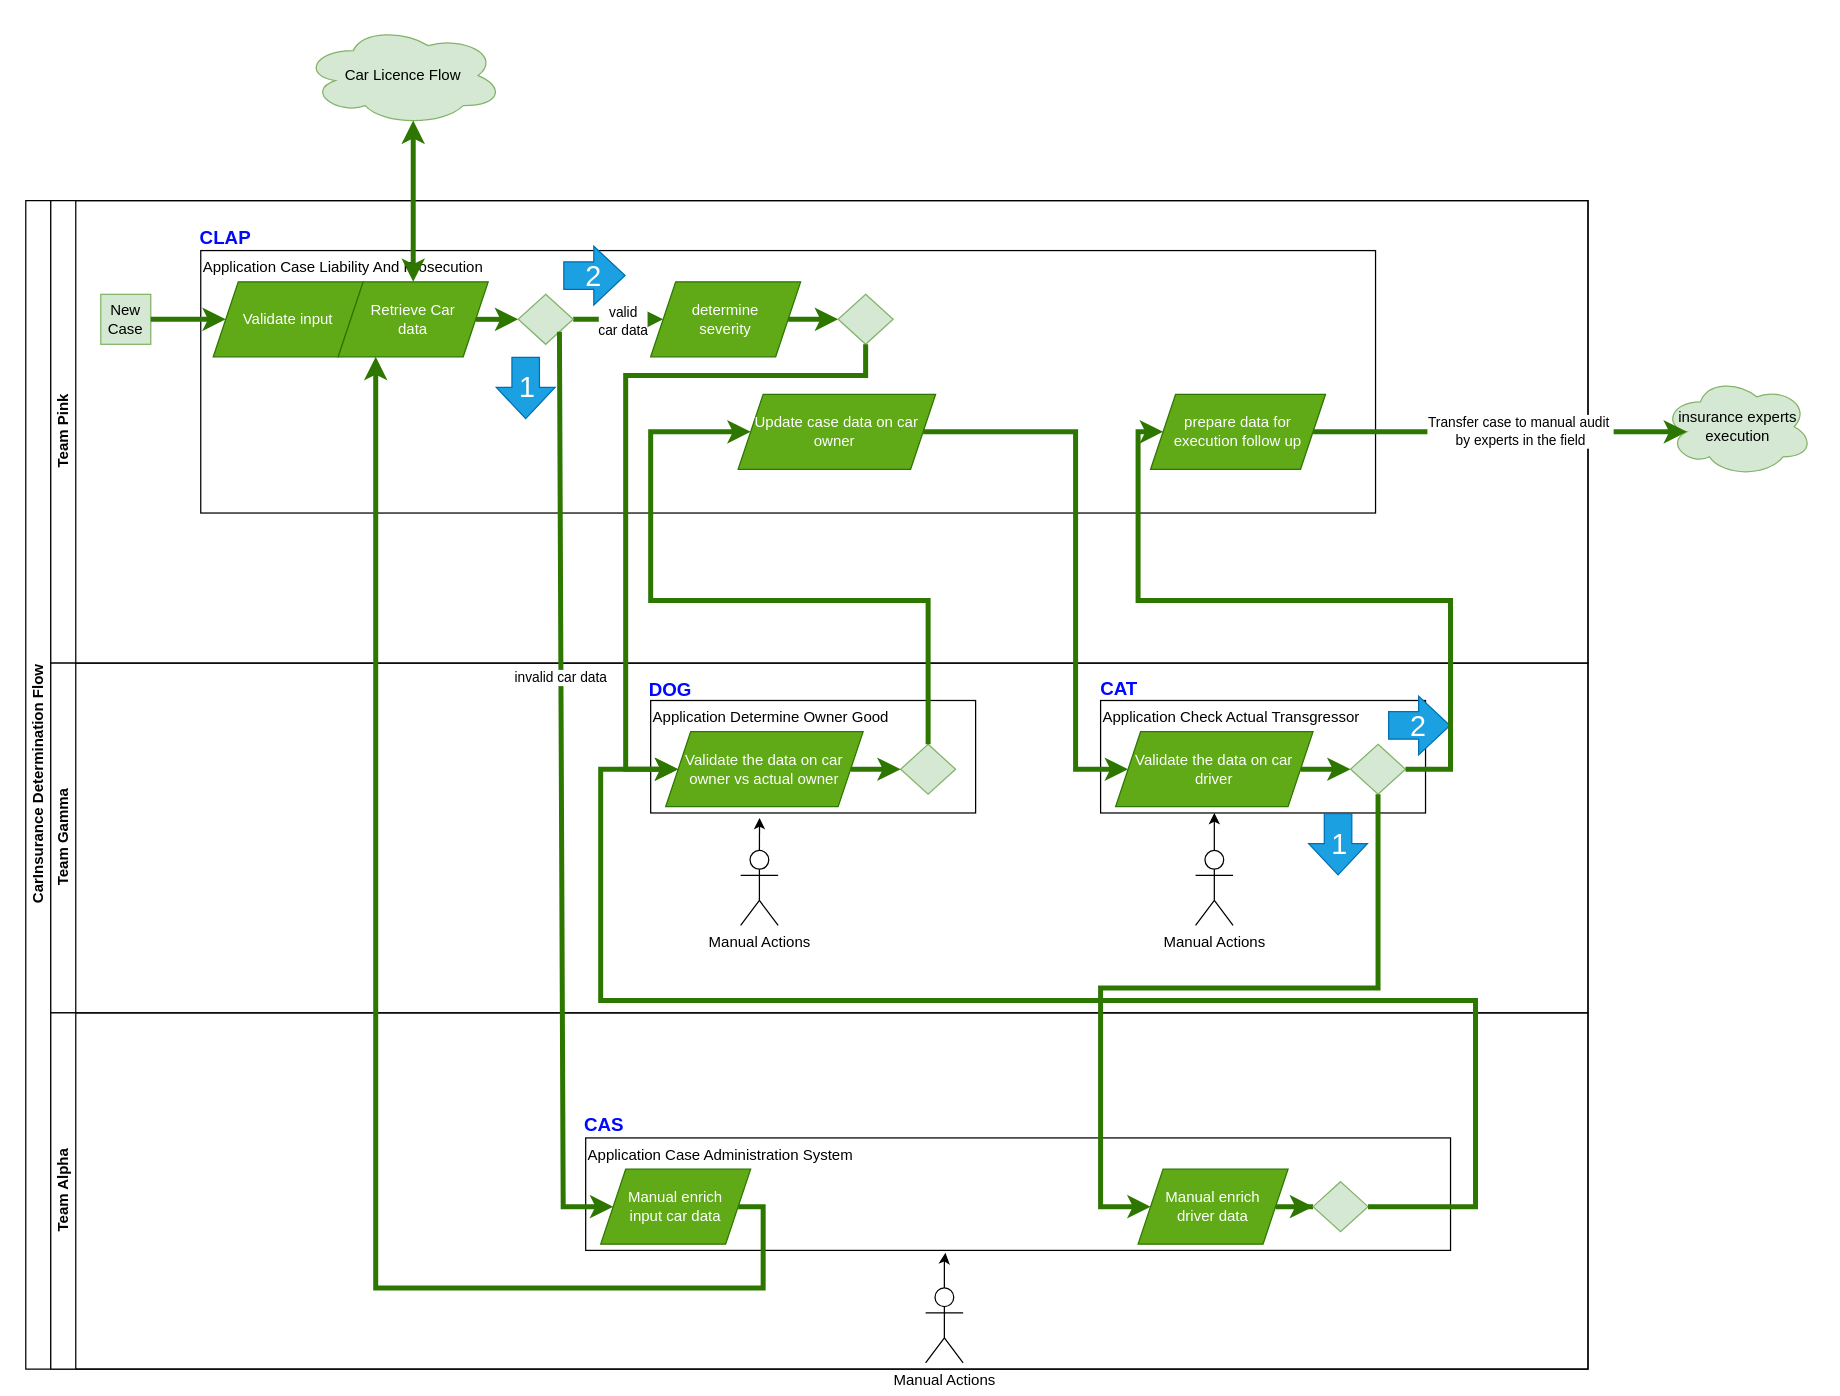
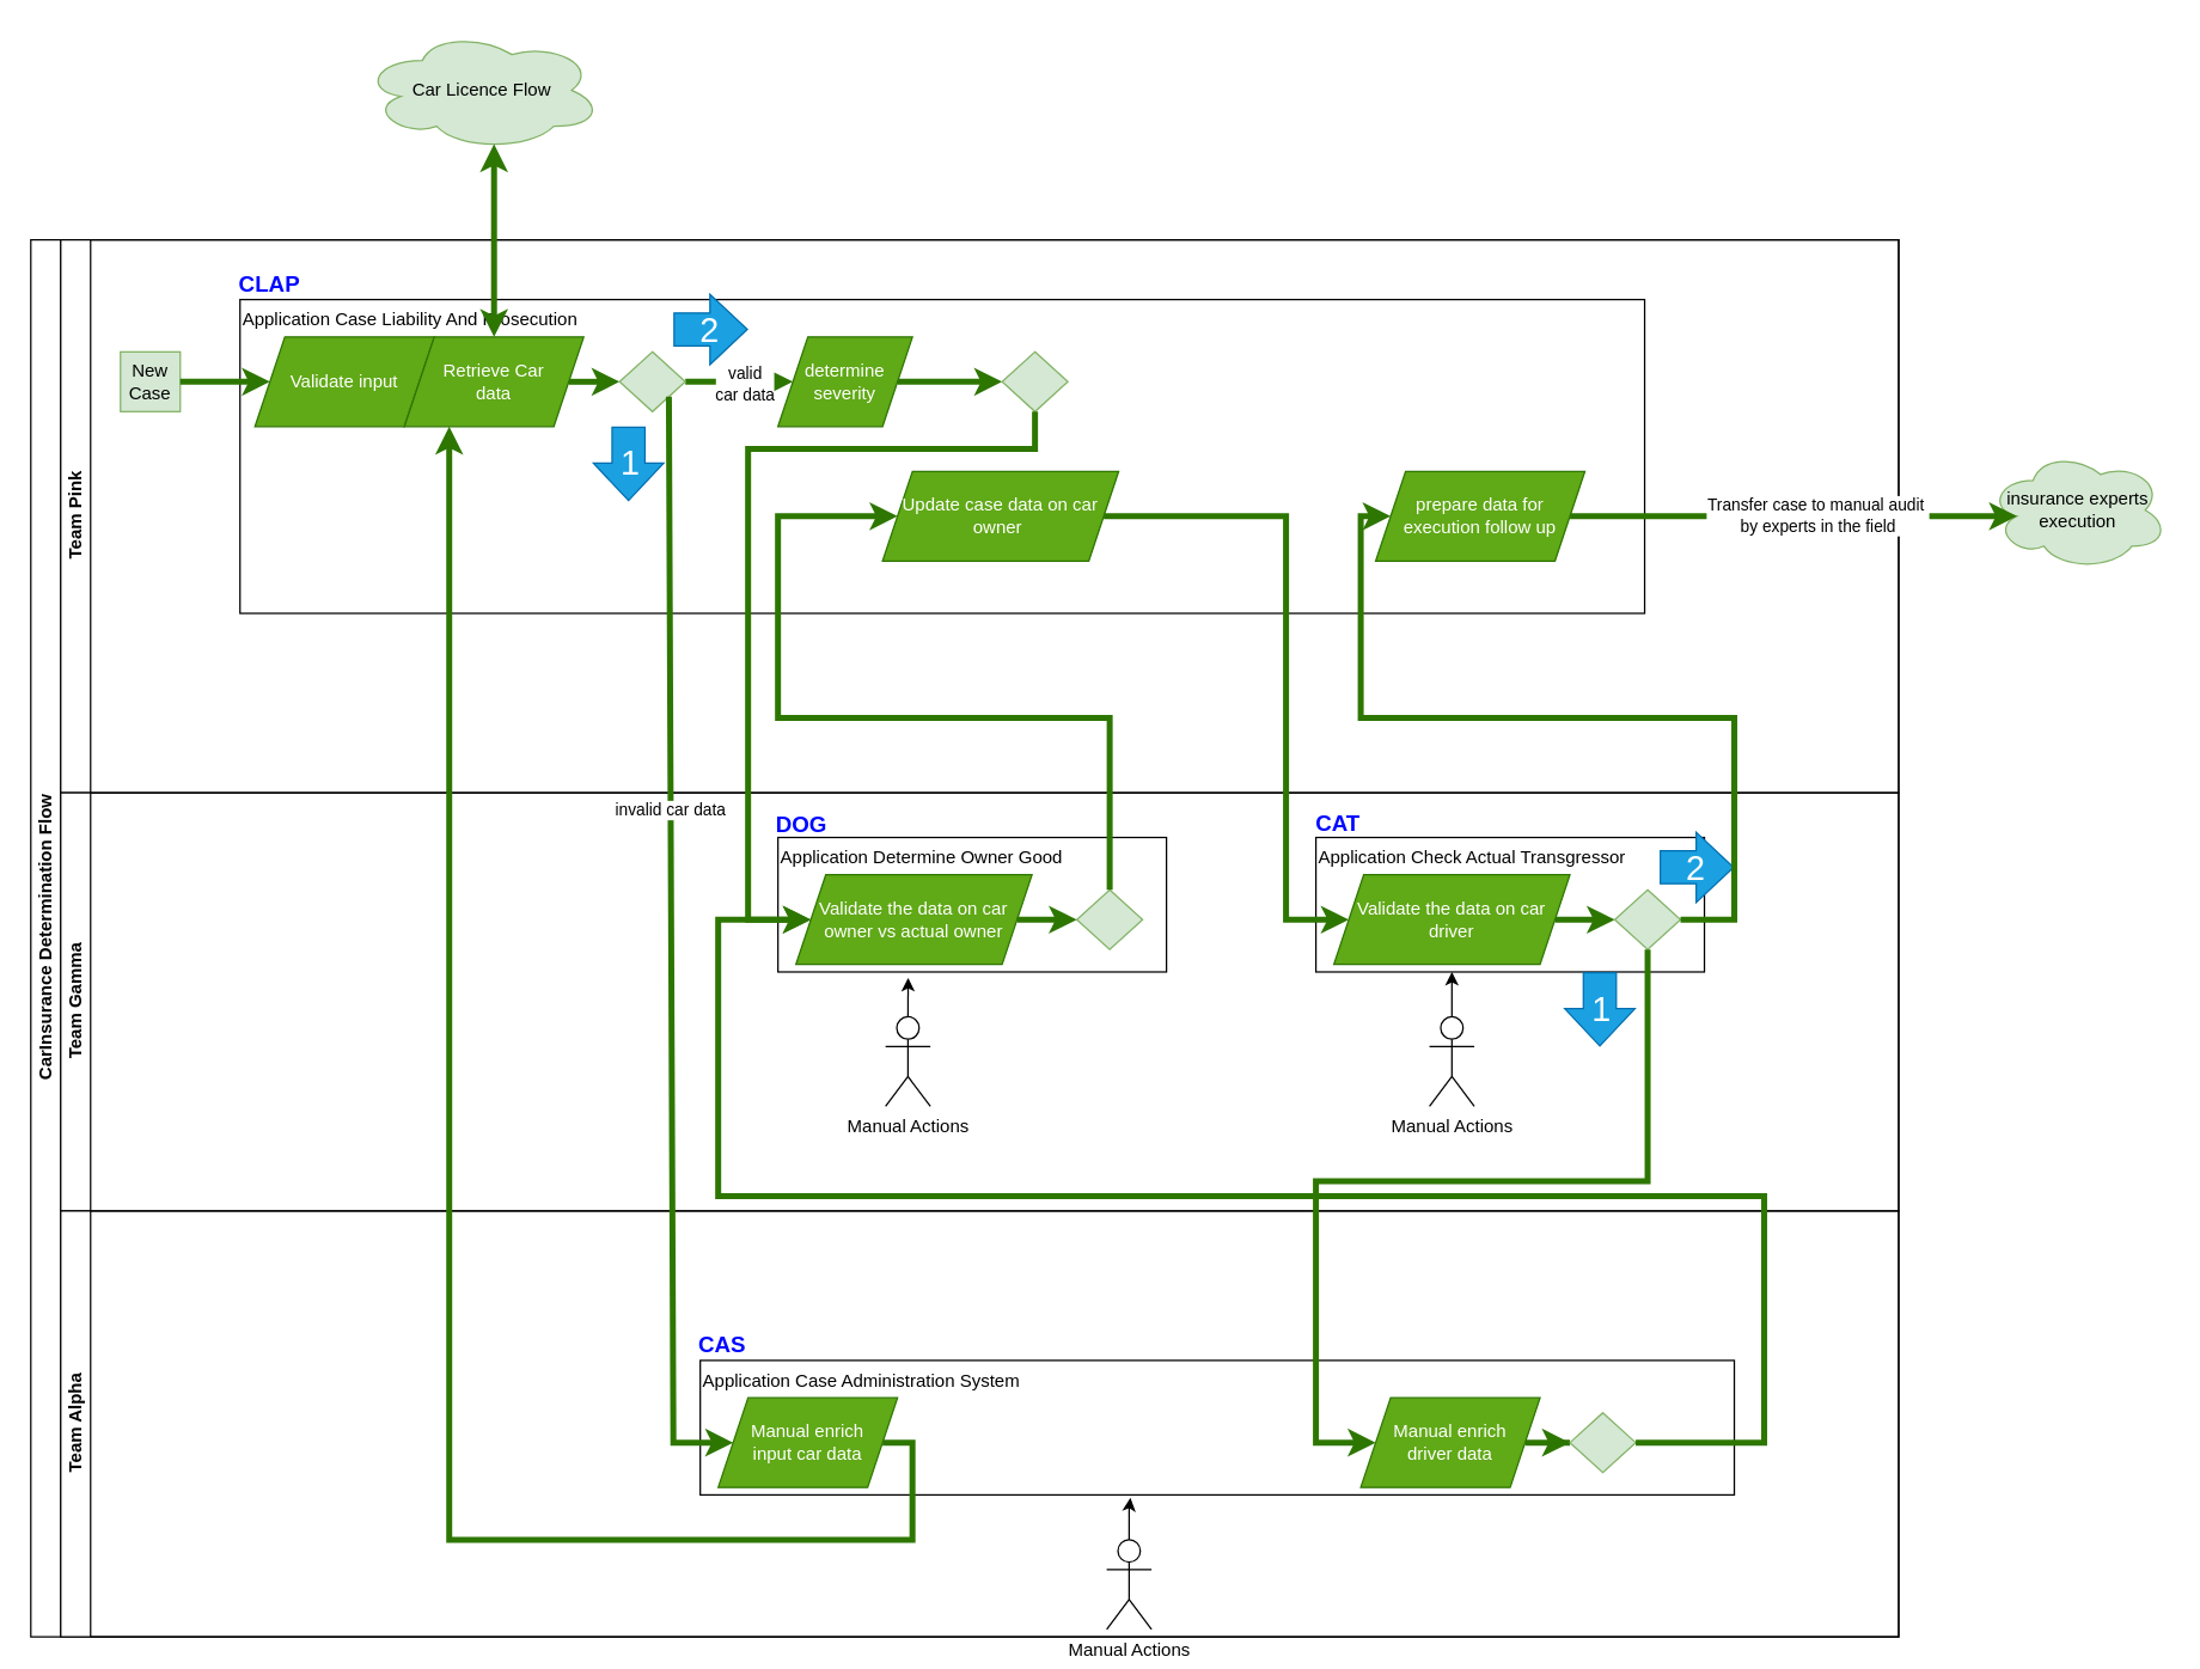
- <mxCell id="13" value="determine &lt;br&gt;severity" style="shape=parallelogram;perimeter=parallelogramPerimeter;whiteSpace=wrap;html=1;fixedSize=1;fillColor=#60a917;fontColor=#ffffff;strokeColor=#2D7600;" parent="3" vertex="1"><mxGeometry x="480" y="65" width="120" height="60" as="geometry" /></mxCell>
+ <mxCell id="13" value="determine &lt;br&gt;severity" style="shape=parallelogram;perimeter=parallelogramPerimeter;whiteSpace=wrap;html=1;fixedSize=1;fillColor=#60a917;fontColor=#ffffff;strokeColor=#2D7600;" parent="3" vertex="1"><mxGeometry x="480" y="65" width="90" height="60" as="geometry" /></mxCell>
